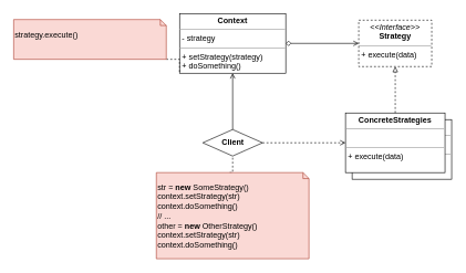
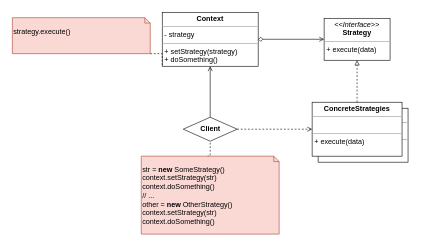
- <mxCell id="4" value="&lt;p style=&quot;margin:0px;margin-top:4px;text-align:center;&quot;&gt;&lt;i&gt;&amp;lt;&amp;lt;Interface&amp;gt;&amp;gt;&lt;/i&gt;&lt;br&gt;&lt;b&gt;Strategy&lt;/b&gt;&lt;/p&gt;&lt;hr size=&quot;1&quot;&gt;&lt;p style=&quot;margin:0px;margin-left:4px;&quot;&gt;+ execute(data)&lt;/p&gt;" style="verticalAlign=top;align=left;overflow=fill;fontSize=12;fontFamily=Helvetica;html=1;dashed=1;" vertex="1" parent="1"><mxGeometry x="540" y="30" width="110" height="70" as="geometry" /></mxCell>
+ <mxCell id="4" value="&lt;p style=&quot;margin:0px;margin-top:4px;text-align:center;&quot;&gt;&lt;i&gt;&amp;lt;&amp;lt;Interface&amp;gt;&amp;gt;&lt;/i&gt;&lt;br&gt;&lt;b&gt;Strategy&lt;/b&gt;&lt;/p&gt;&lt;hr size=&quot;1&quot;&gt;&lt;p style=&quot;margin:0px;margin-left:4px;&quot;&gt;+ execute(data)&lt;/p&gt;" style="verticalAlign=top;align=left;overflow=fill;fontSize=12;fontFamily=Helvetica;html=1;" vertex="1" parent="1"><mxGeometry x="540" y="30" width="110" height="70" as="geometry" /></mxCell>
